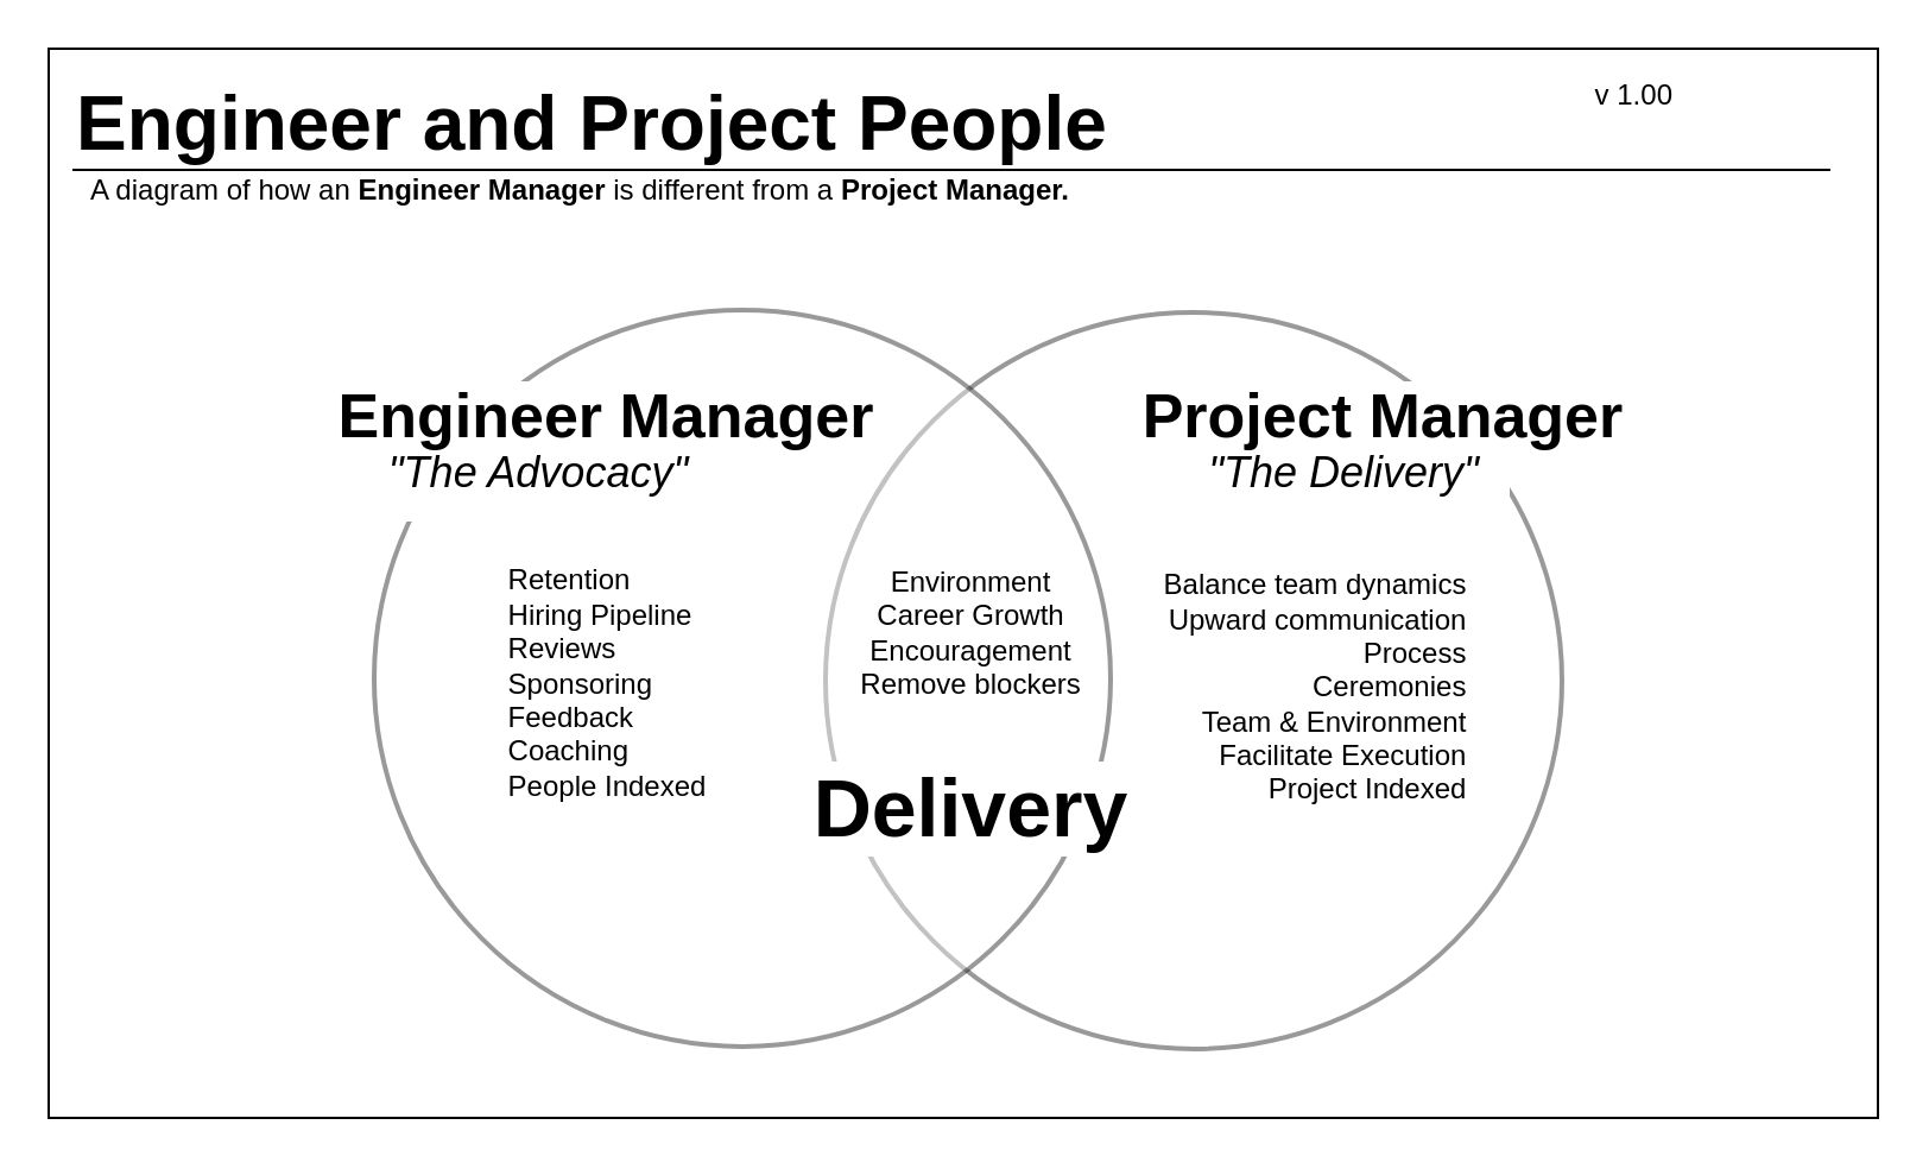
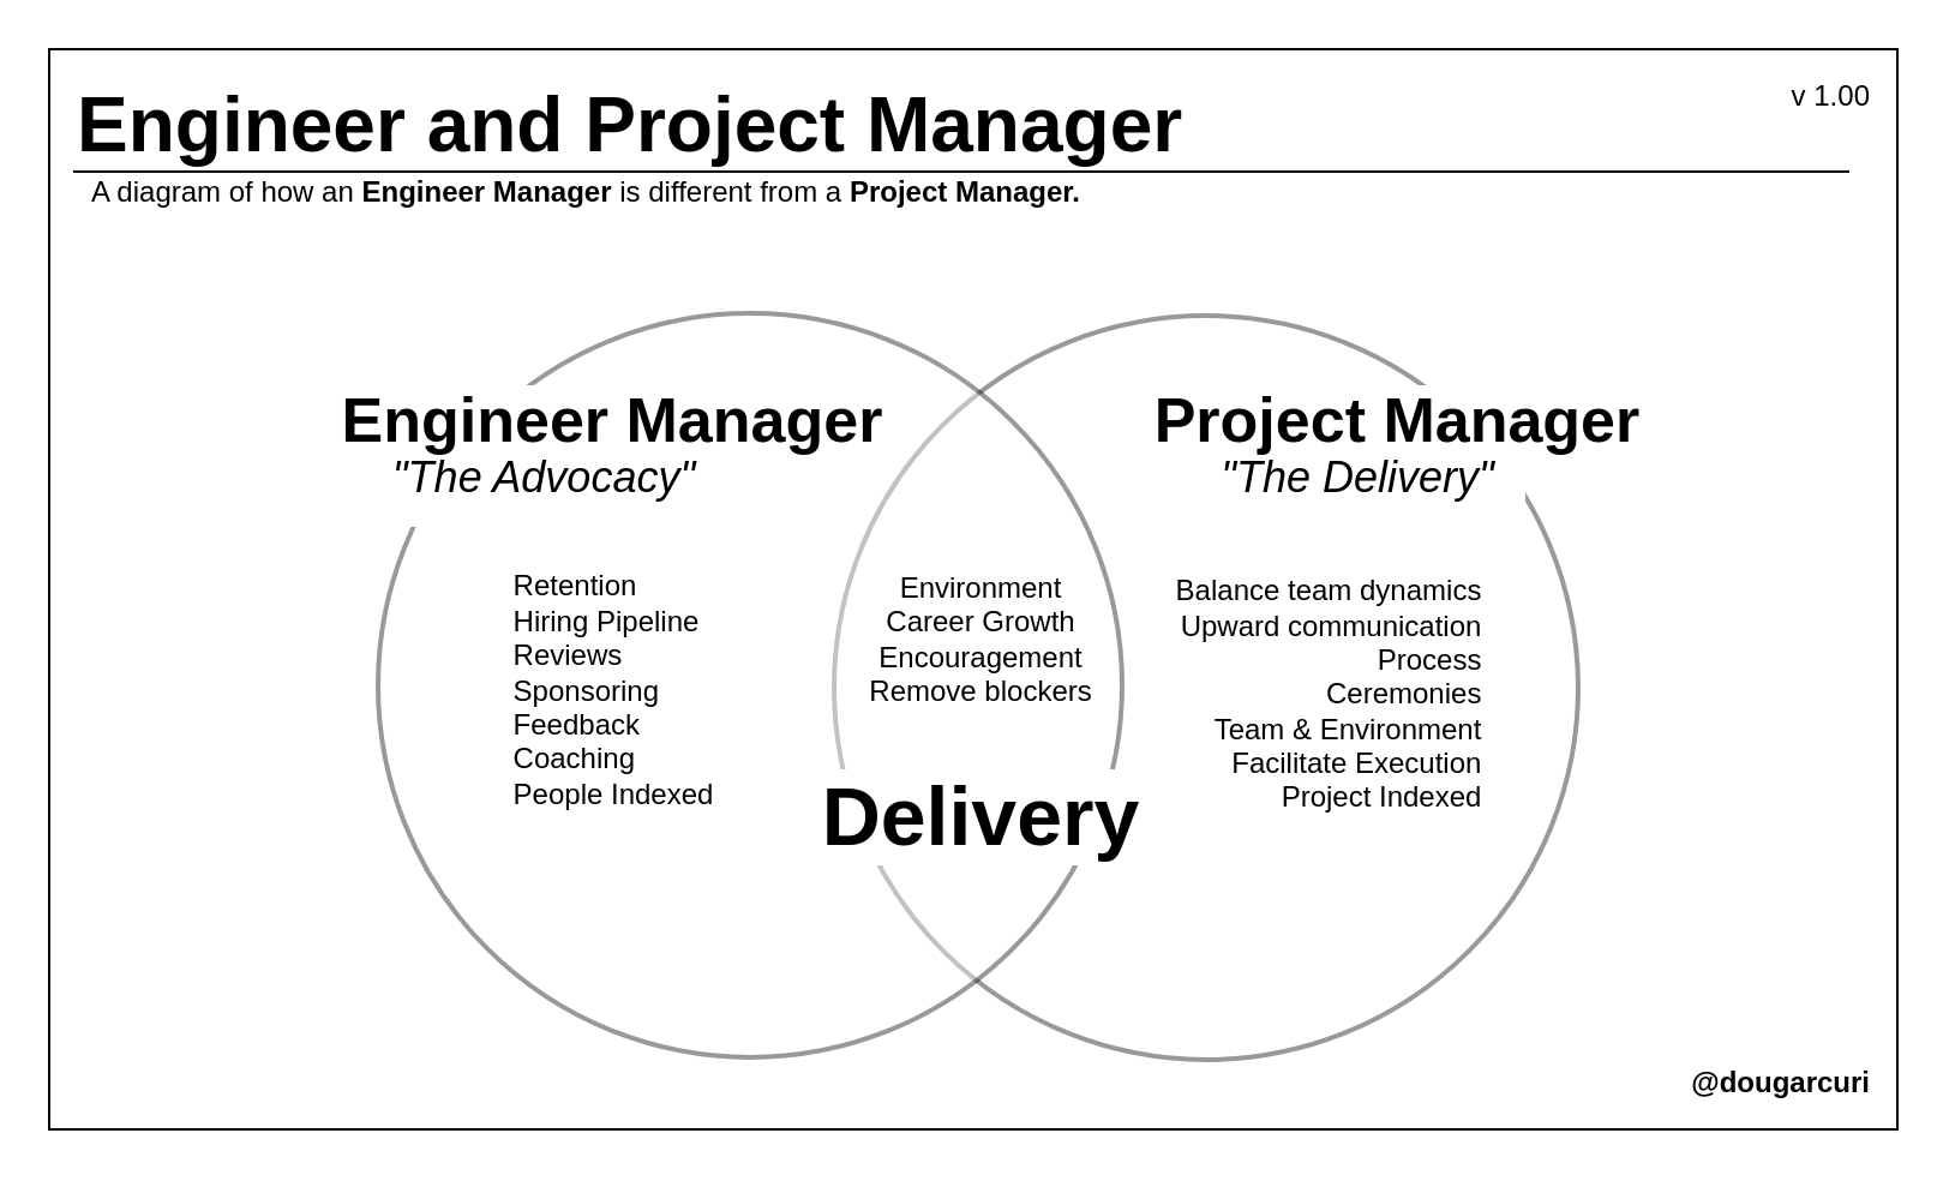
- <mxCell id="3" value="&lt;b&gt;&lt;font style=&quot;font-size: 32px;&quot;&gt;Engineer and Project People&lt;/font&gt;&lt;/b&gt;" style="text;html=1;resizable=0;points=[];autosize=1;align=left;verticalAlign=top;spacingTop=-4;" parent="1" vertex="1"><mxGeometry x="30" y="30" width="480" height="50" as="geometry" /></mxCell>
+ <mxCell id="3" value="&lt;b&gt;&lt;font style=&quot;font-size: 32px;&quot;&gt;Engineer and Project Manager&lt;/font&gt;&lt;/b&gt;" style="text;html=1;resizable=0;points=[];autosize=1;align=left;verticalAlign=top;spacingTop=-4;" parent="1" vertex="1"><mxGeometry x="30" y="30" width="480" height="50" as="geometry" /></mxCell>
- <mxCell id="6" value="v 1.00" style="text;html=1;align=right;verticalAlign=middle;resizable=0;points=[];;autosize=1;" parent="1" vertex="1"><mxGeometry x="655" y="30" width="50" height="20" as="geometry" /></mxCell>
+ <mxCell id="6" value="v 1.00" style="text;html=1;align=right;verticalAlign=middle;resizable=0;points=[];;autosize=1;" parent="1" vertex="1"><mxGeometry x="730" y="30" width="50" height="20" as="geometry" /></mxCell>
+ <mxCell id="5" value="@dougarcuri" style="text;html=1;align=right;verticalAlign=middle;resizable=0;points=[];;autosize=1;fontStyle=1" parent="1" vertex="1"><mxGeometry x="690" y="441" width="90" height="20" as="geometry" /></mxCell>
